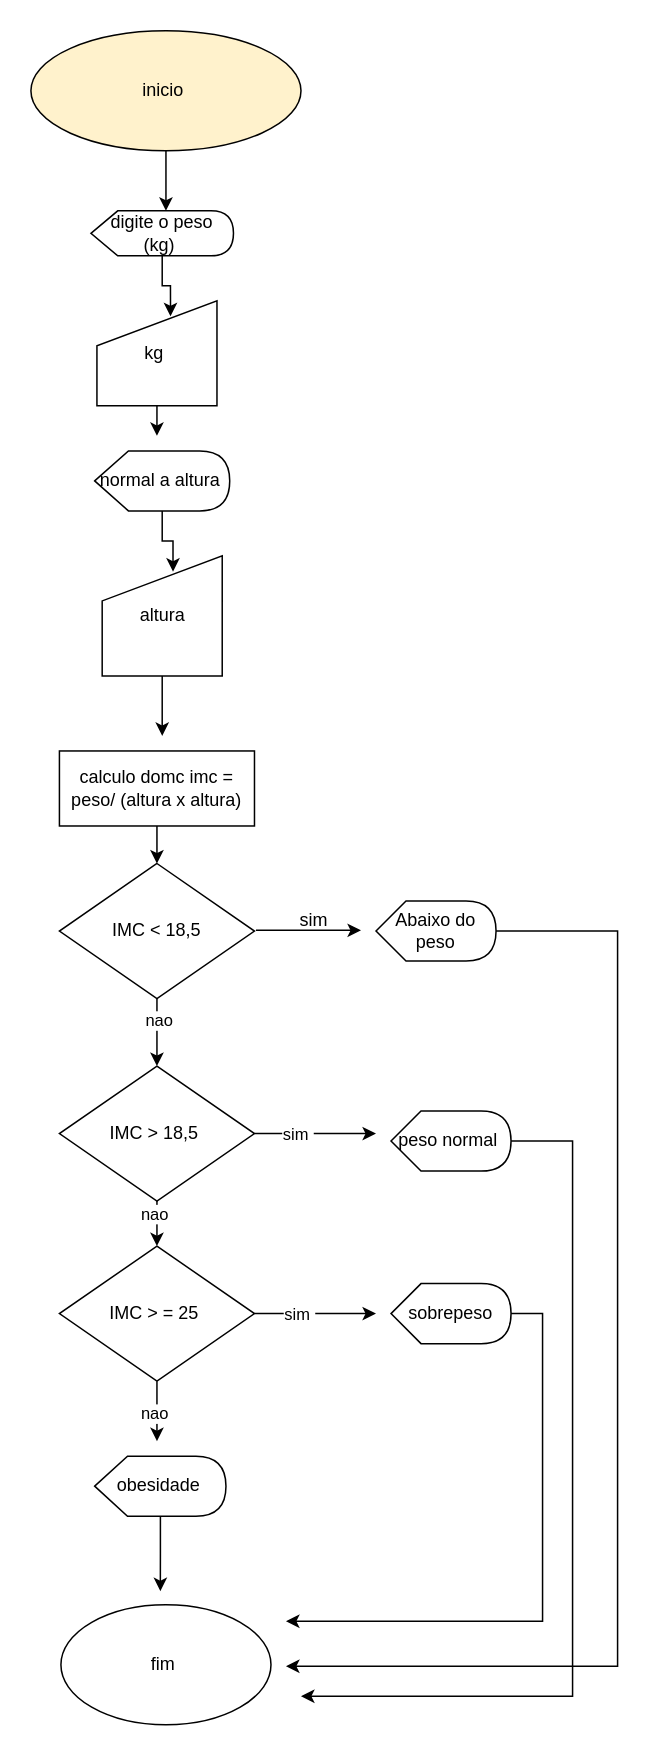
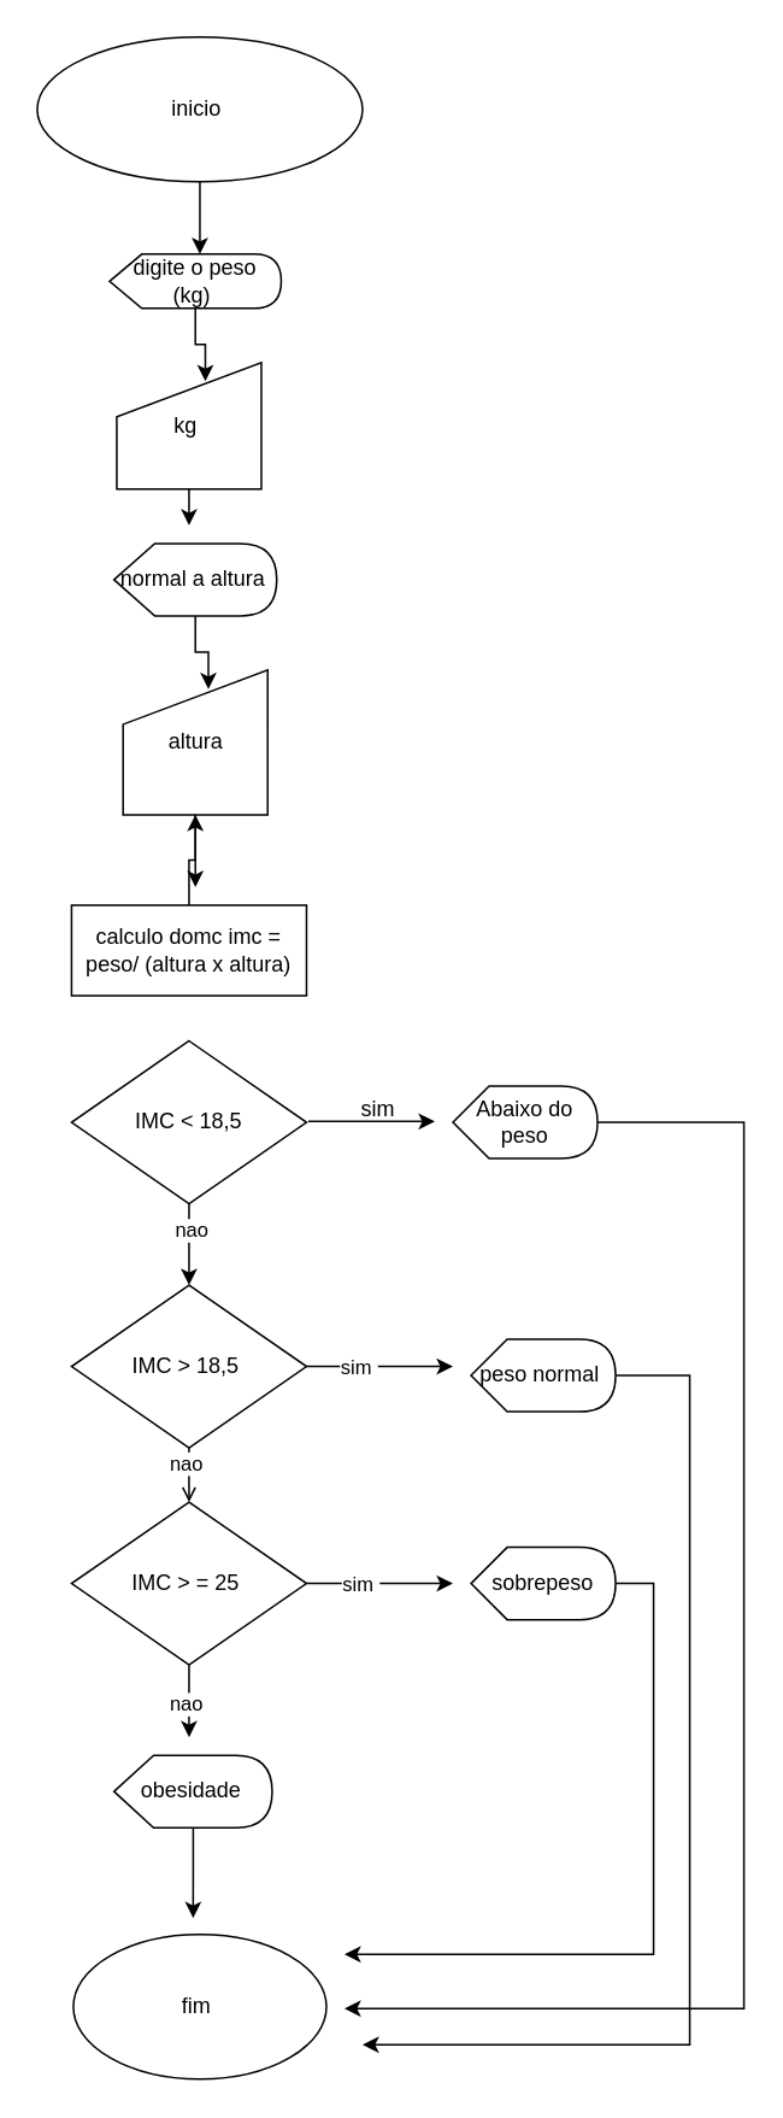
- <mxCell id="3" value="inicio&amp;nbsp;" style="ellipse;whiteSpace=wrap;html=1;fillColor=#fff2cc;" vertex="1" parent="1"><mxGeometry x="20" y="20" width="180" height="80" as="geometry" /></mxCell>
+ <mxCell id="3" value="inicio&amp;nbsp;" style="ellipse;whiteSpace=wrap;html=1;" vertex="1" parent="1"><mxGeometry x="20" y="20" width="180" height="80" as="geometry" /></mxCell>
- <mxCell id="4" style="edgeStyle=orthogonalEdgeStyle;rounded=0;orthogonalLoop=1;jettySize=auto;html=1;entryX=0.5;entryY=0;entryDx=0;entryDy=0;" edge="1" parent="1" source="5" target="8"><mxGeometry relative="1" as="geometry" /></mxCell>
+ <mxCell id="4" style="edgeStyle=orthogonalEdgeStyle;rounded=0;orthogonalLoop=1;jettySize=auto;html=1;" edge="1" parent="1" source="5" target="19"><mxGeometry relative="1" as="geometry" /></mxCell>
- <mxCell id="23" style="edgeStyle=orthogonalEdgeStyle;rounded=0;orthogonalLoop=1;jettySize=auto;html=1;entryX=0.5;entryY=0;entryDx=0;entryDy=0;" edge="1" parent="1" source="25" target="32"><mxGeometry relative="1" as="geometry" /></mxCell>
+ <mxCell id="23" style="edgeStyle=orthogonalEdgeStyle;rounded=0;orthogonalLoop=1;jettySize=auto;html=1;entryX=0.5;entryY=0;entryDx=0;entryDy=0;endArrow=open;" edge="1" parent="1" source="25" target="32"><mxGeometry relative="1" as="geometry" /></mxCell>
